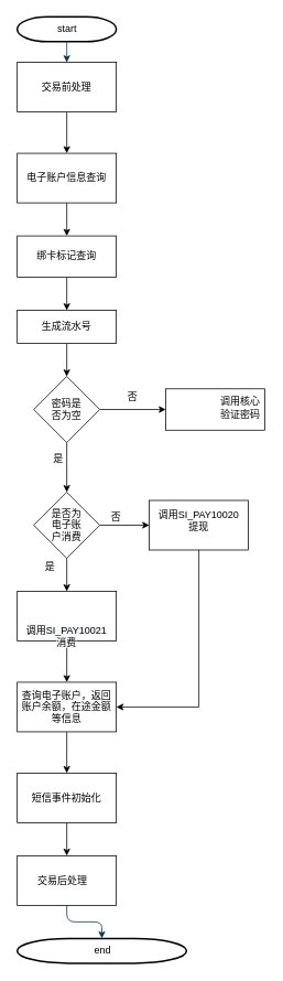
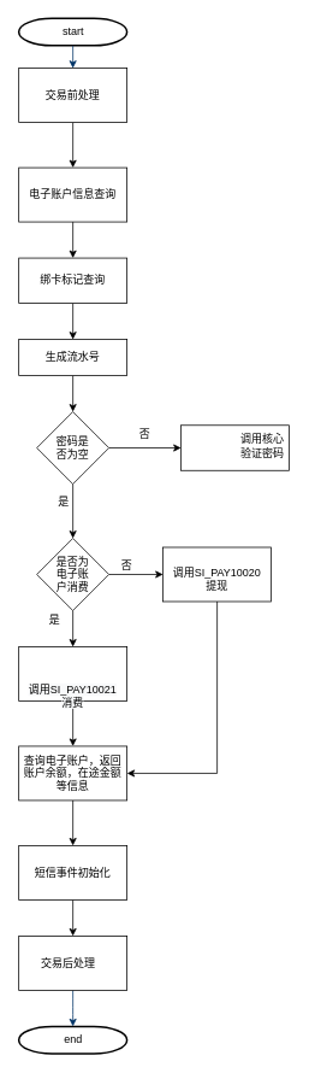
- <mxCell id="36" value="调用SI_PAY10020提现" style="text;html=1;strokeColor=none;fillColor=none;align=center;verticalAlign=middle;whiteSpace=wrap;rounded=0;" parent="1" vertex="1"><mxGeometry x="185" y="615" width="110" height="30" as="geometry" /></mxCell>
+ <mxCell id="36" value="调用SI_PAY10020提现" style="text;html=1;strokeColor=none;fillColor=none;align=center;verticalAlign=middle;whiteSpace=wrap;rounded=0;" parent="1" vertex="1"><mxGeometry x="185" y="625" width="110" height="30" as="geometry" /></mxCell>
- <mxCell id="4" value="end" style="shape=mxgraph.flowchart.terminator;strokeWidth=2;gradientColor=none;gradientDirection=north;fontStyle=0;html=1;" parent="1" vertex="1"><mxGeometry x="20" y="1135" width="205" height="30" as="geometry" /></mxCell>
+ <mxCell id="4" value="end" style="shape=mxgraph.flowchart.terminator;strokeWidth=2;gradientColor=none;gradientDirection=north;fontStyle=0;html=1;" parent="1" vertex="1"><mxGeometry x="20" y="1135" width="120" height="30" as="geometry" /></mxCell>
